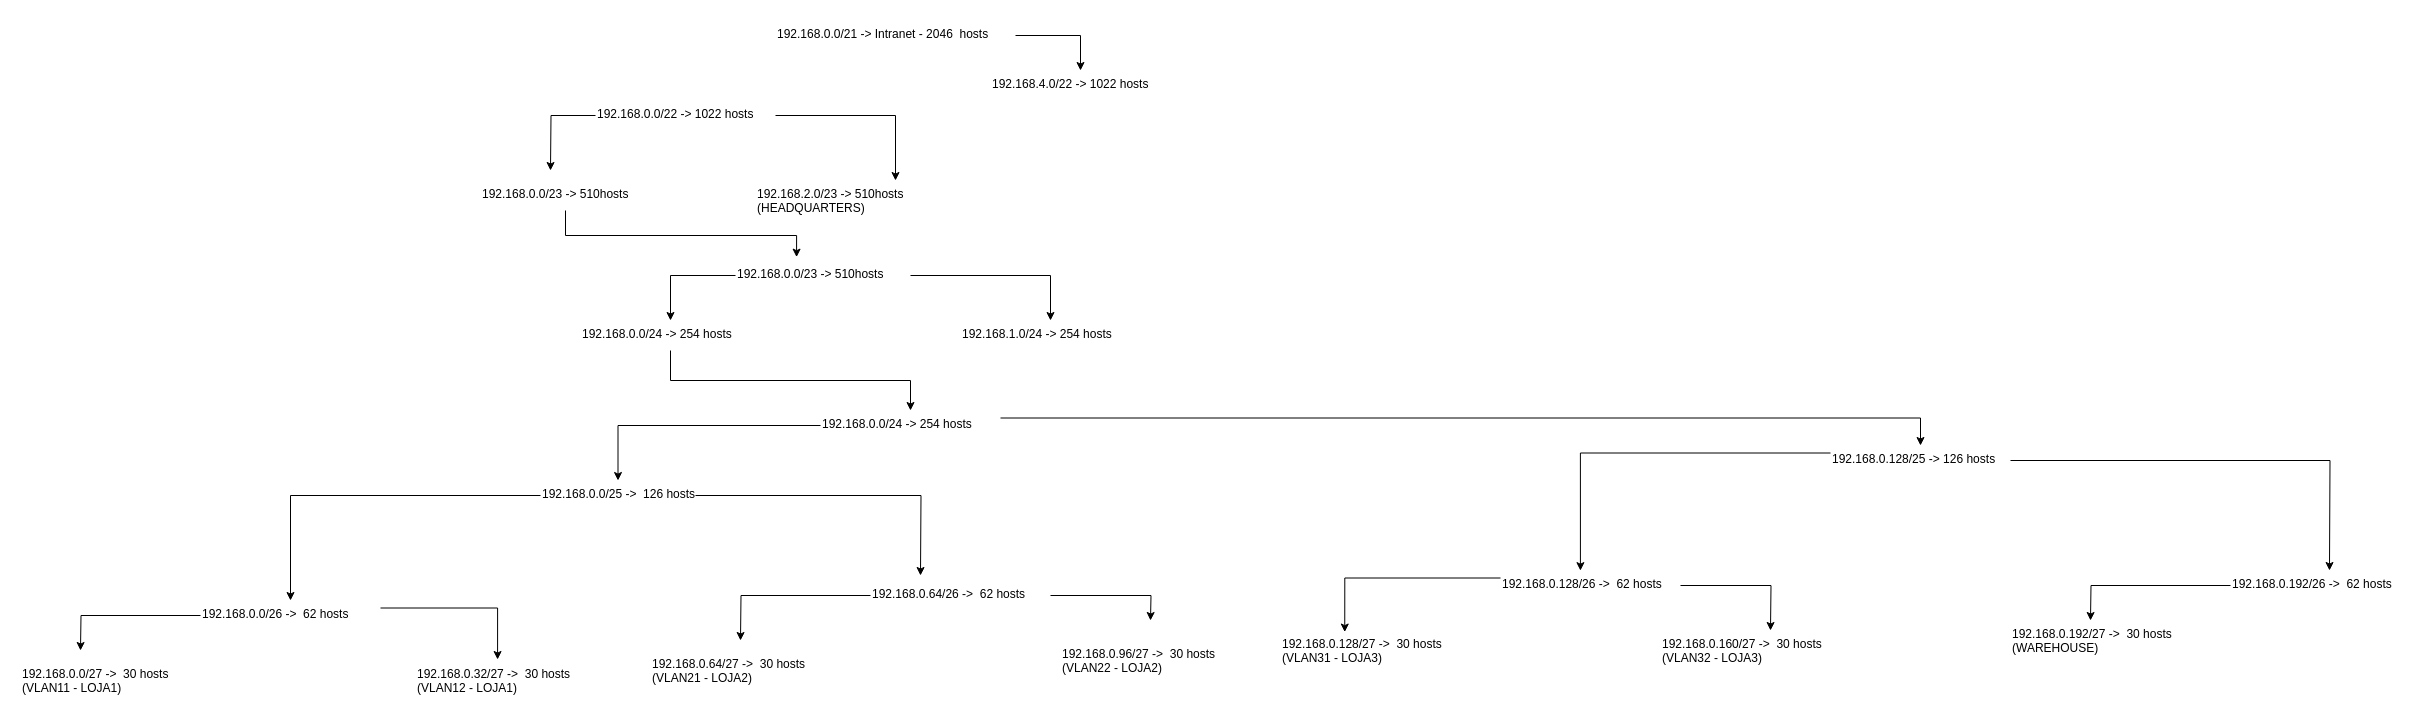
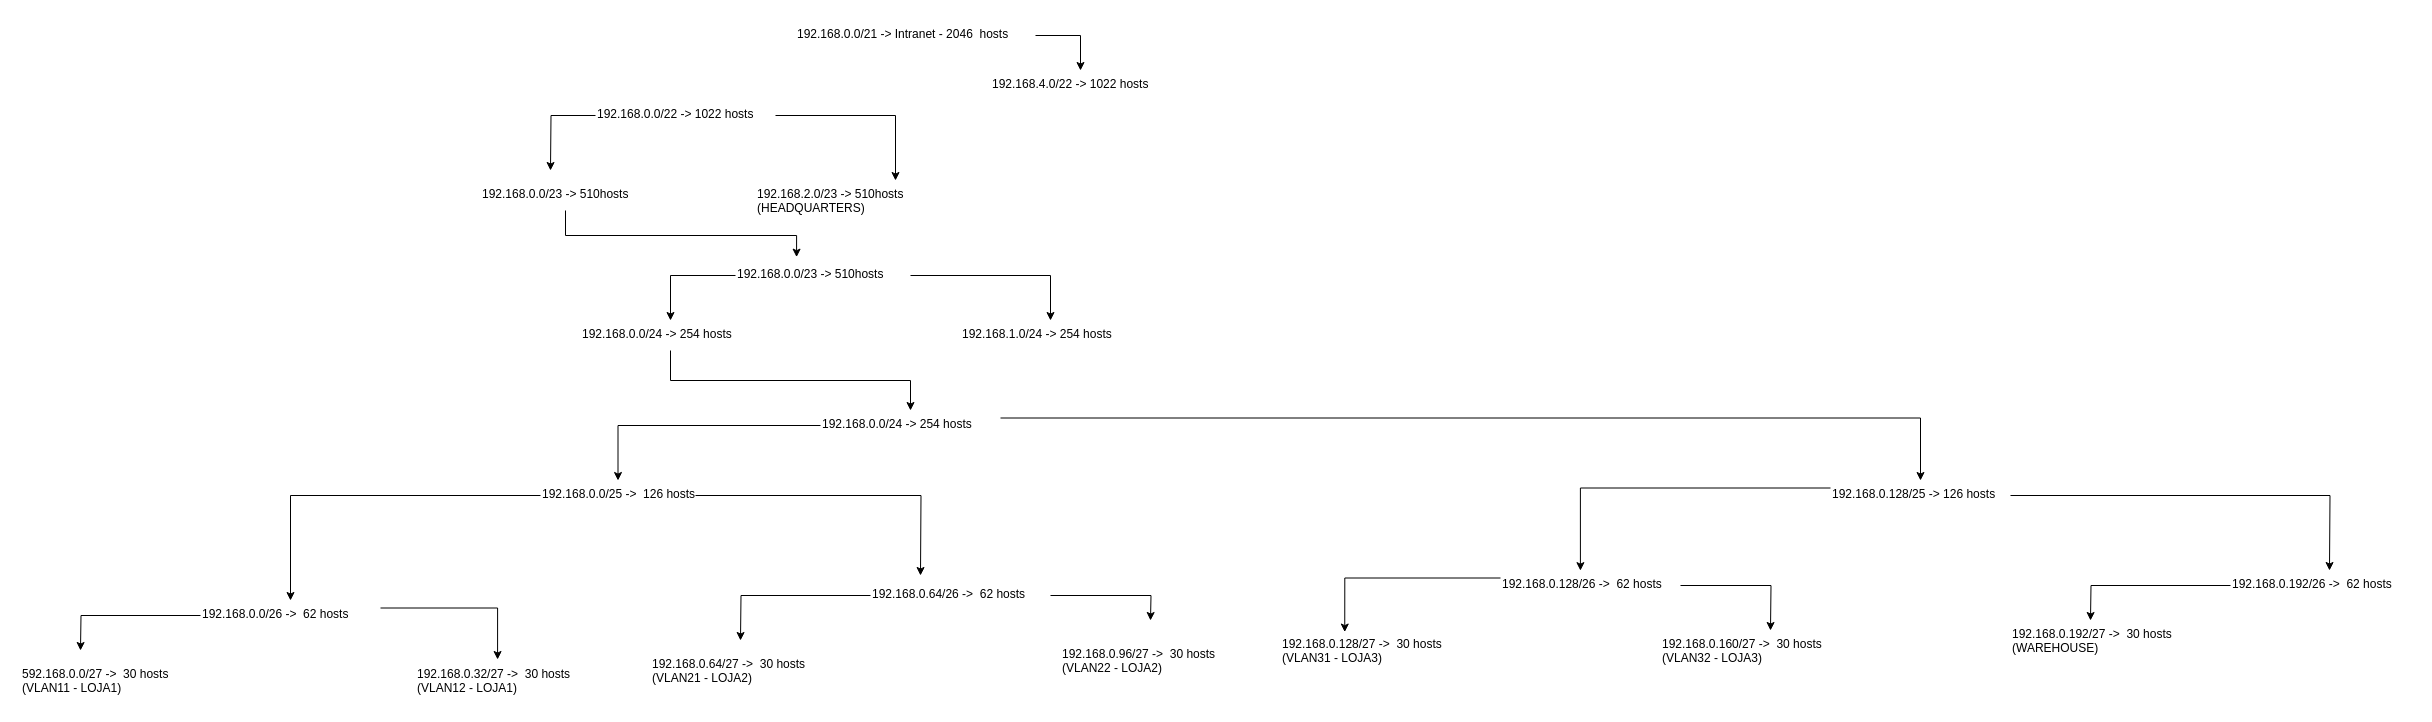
- <mxCell id="3" value="192.168.0.0/21 -&gt; Intranet - 2046  hosts" style="text;html=1;" vertex="1" parent="1"><mxGeometry x="775" width="240" height="30" as="geometry" y="20" /></mxCell>
+ <mxCell id="3" value="192.168.0.0/21 -&gt; Intranet - 2046  hosts" style="text;html=1;" vertex="1" parent="1"><mxGeometry x="795" y="20" width="240" height="30" as="geometry" /></mxCell>
- <mxCell id="25" value="192.168.0.128/25 -&amp;gt; 126 hosts" style="text;html=1;" vertex="1" parent="1"><mxGeometry x="1830" y="445" width="180" height="30" as="geometry" /></mxCell>
+ <mxCell id="25" value="192.168.0.128/25 -&amp;gt; 126 hosts" style="text;html=1;" vertex="1" parent="1"><mxGeometry x="1830" y="480" width="180" height="30" as="geometry" /></mxCell>
- <mxCell id="32" value="192.168.0.0/27 -&amp;gt;&amp;nbsp; 30 hosts&lt;br&gt;(VLAN11 - LOJA1)" style="text;html=1;" vertex="1" parent="1"><mxGeometry x="20" y="660" width="180" height="40" as="geometry" /></mxCell>
+ <mxCell id="32" value="592.168.0.0/27 -&amp;gt;&amp;nbsp; 30 hosts&lt;br&gt;(VLAN11 - LOJA1)" style="text;html=1;" vertex="1" parent="1"><mxGeometry x="20" y="660" width="180" height="40" as="geometry" /></mxCell>
